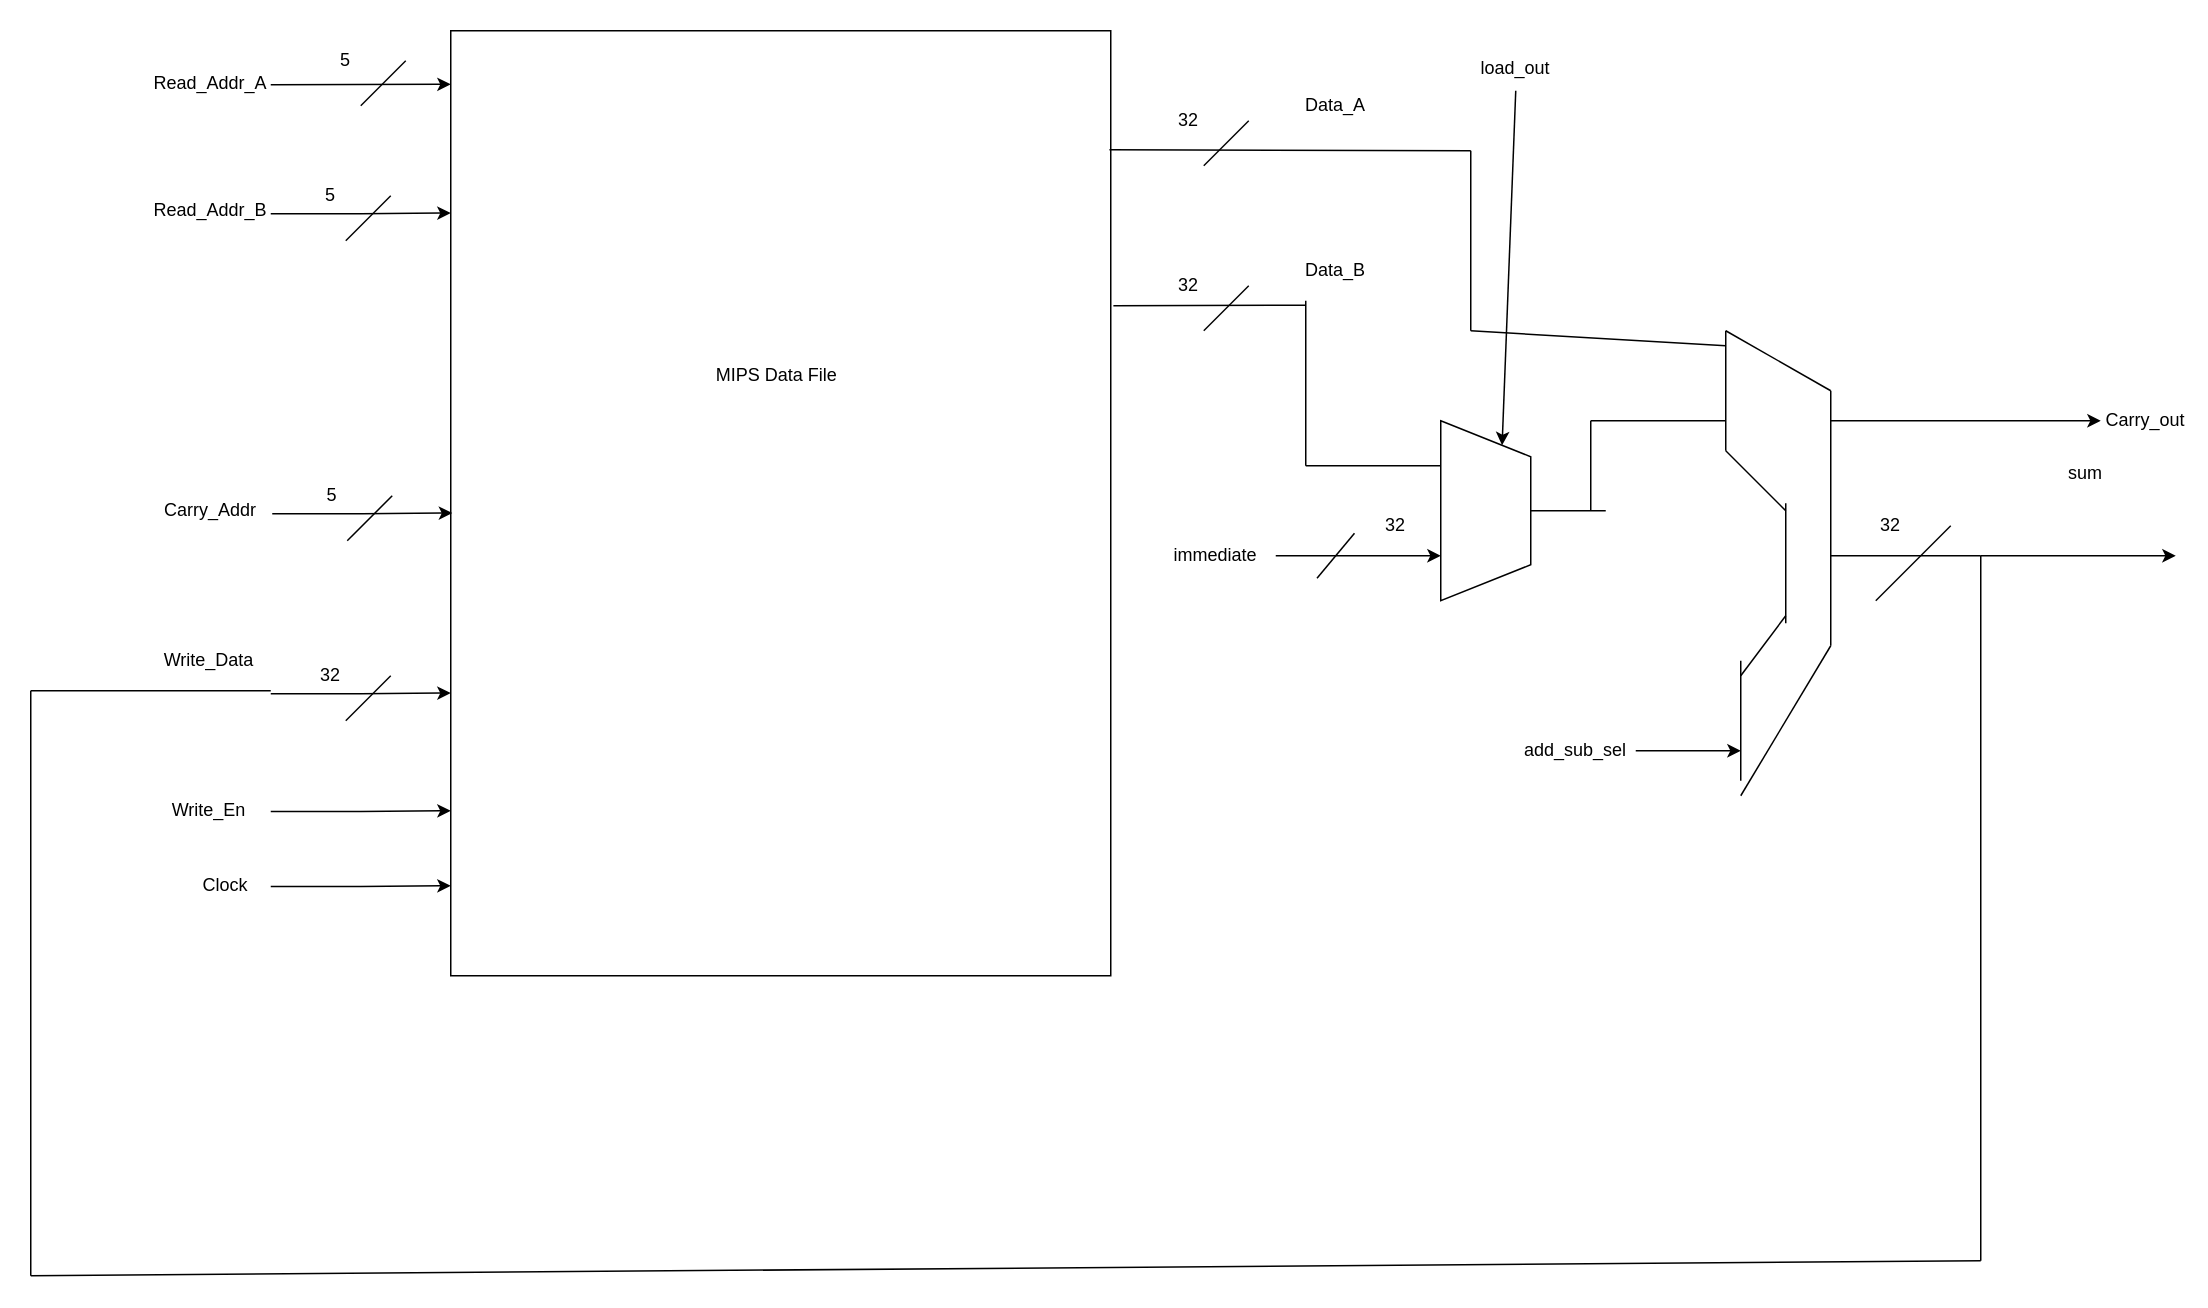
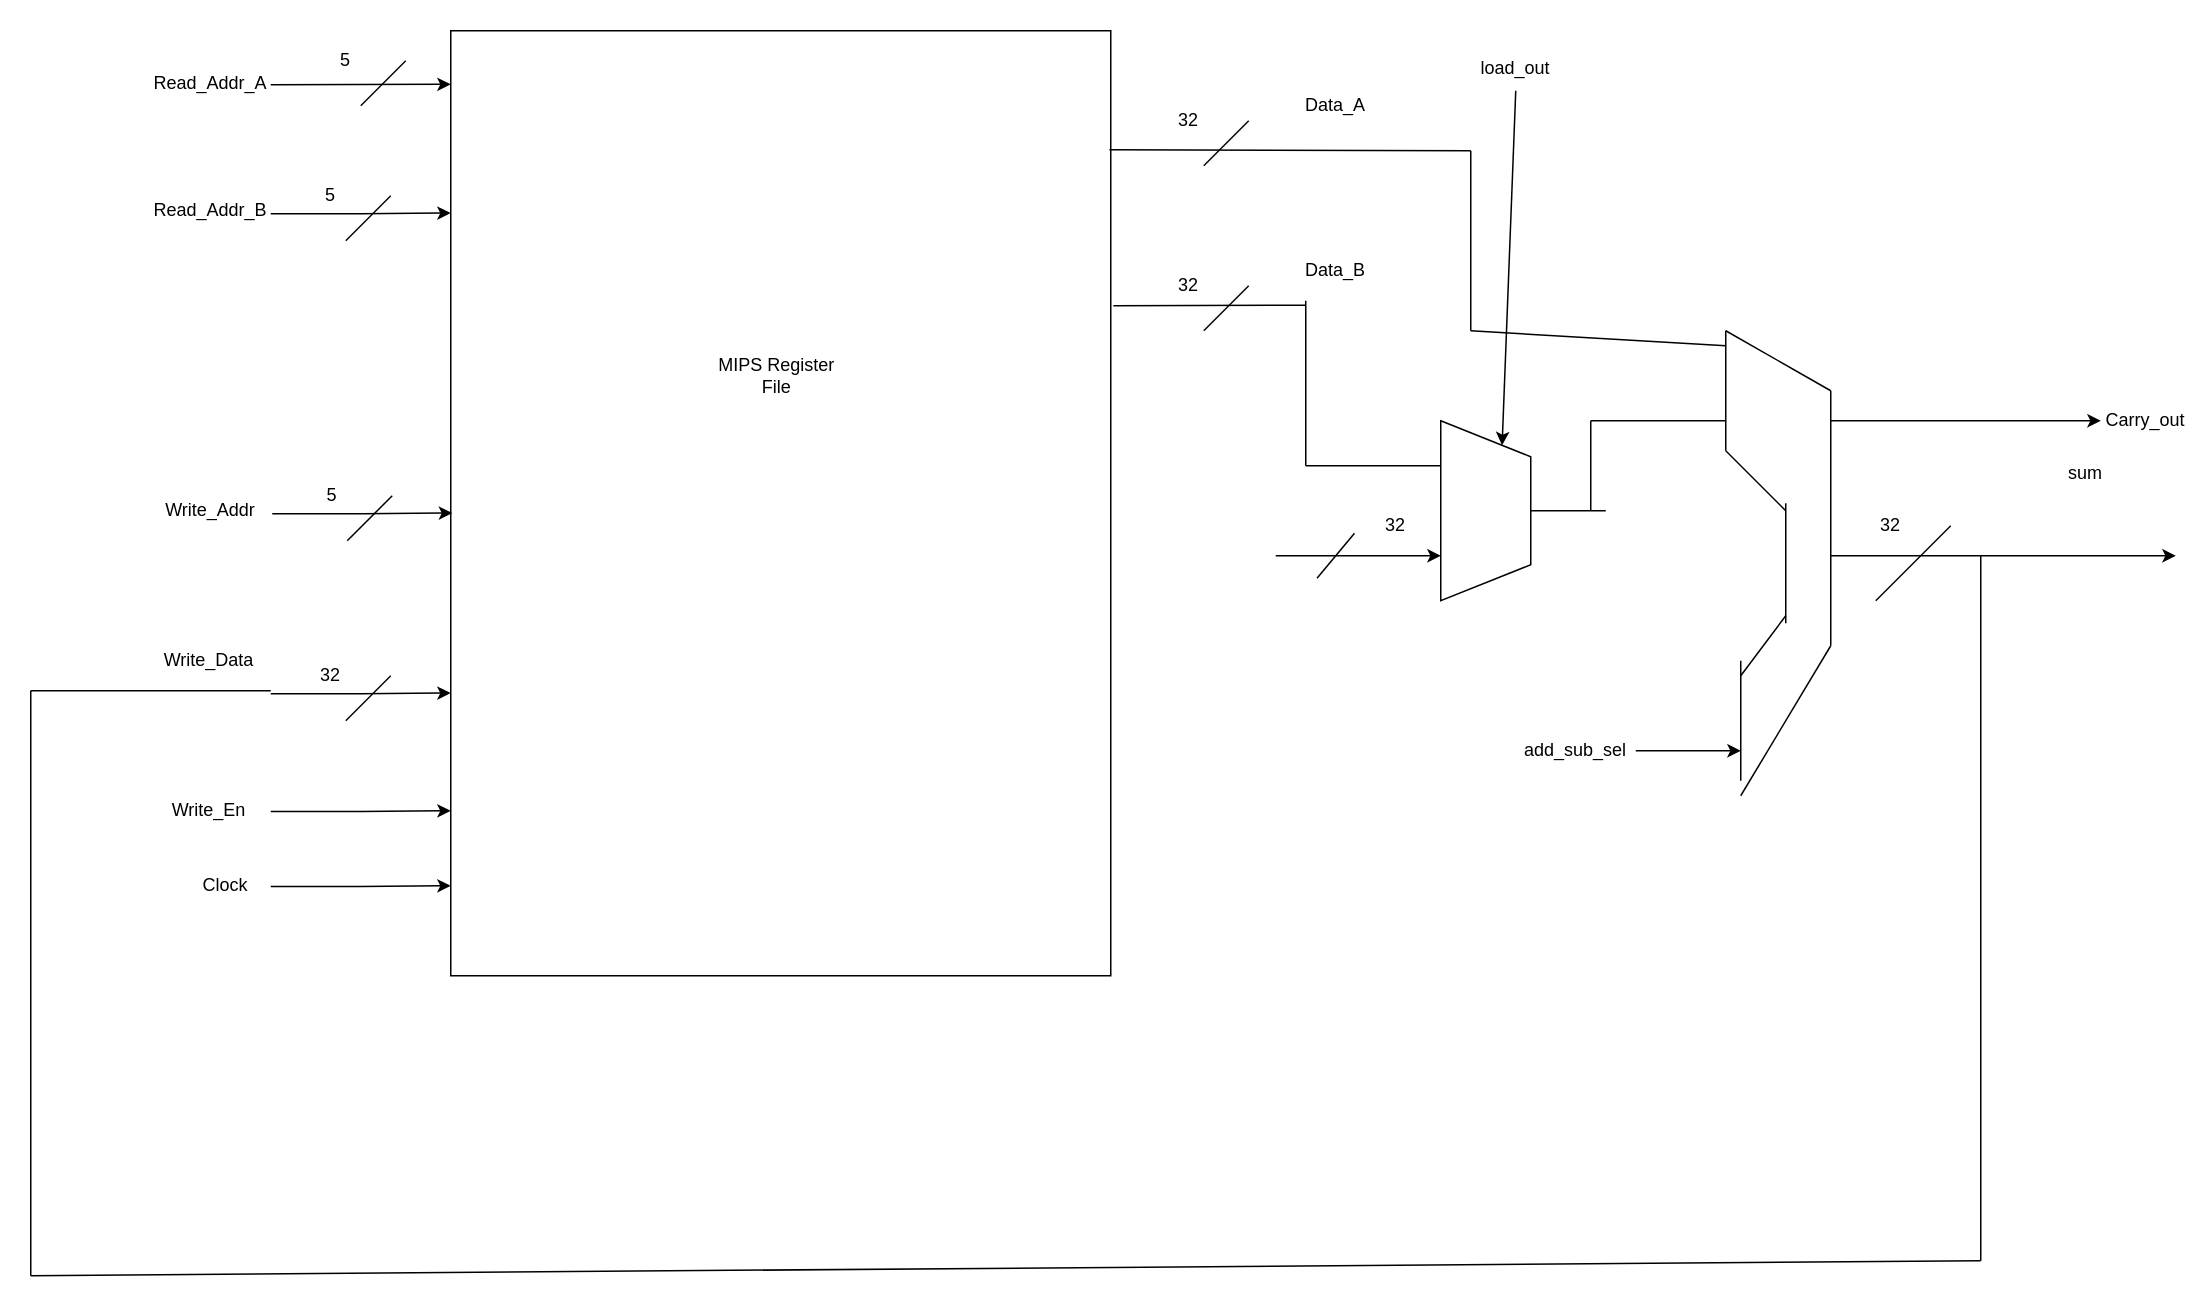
- <mxCell id="29" value="MIPS Data File" style="text;html=1;strokeColor=none;fillColor=none;align=center;verticalAlign=middle;whiteSpace=wrap;rounded=0;" parent="1" vertex="1"><mxGeometry x="470" y="240" width="95" height="20" as="geometry" /></mxCell>
+ <mxCell id="29" value="MIPS Register File" style="text;html=1;strokeColor=none;fillColor=none;align=center;verticalAlign=middle;whiteSpace=wrap;rounded=0;" parent="1" vertex="1"><mxGeometry x="470" y="240" width="95" height="20" as="geometry" /></mxCell>
- <mxCell id="14" value="Carry_Addr" style="text;html=1;strokeColor=none;fillColor=none;align=center;verticalAlign=middle;whiteSpace=wrap;rounded=0;" parent="1" vertex="1"><mxGeometry x="120" y="330" width="40" height="20" as="geometry" /></mxCell>
+ <mxCell id="14" value="Write_Addr" style="text;html=1;strokeColor=none;fillColor=none;align=center;verticalAlign=middle;whiteSpace=wrap;rounded=0;" parent="1" vertex="1"><mxGeometry x="120" y="330" width="40" height="20" as="geometry" /></mxCell>
- <mxCell id="55" value="immediate" style="text;html=1;strokeColor=none;fillColor=none;align=center;verticalAlign=middle;whiteSpace=wrap;rounded=0;" vertex="1" parent="1"><mxGeometry x="790" y="360" width="40" height="20" as="geometry" /></mxCell>
